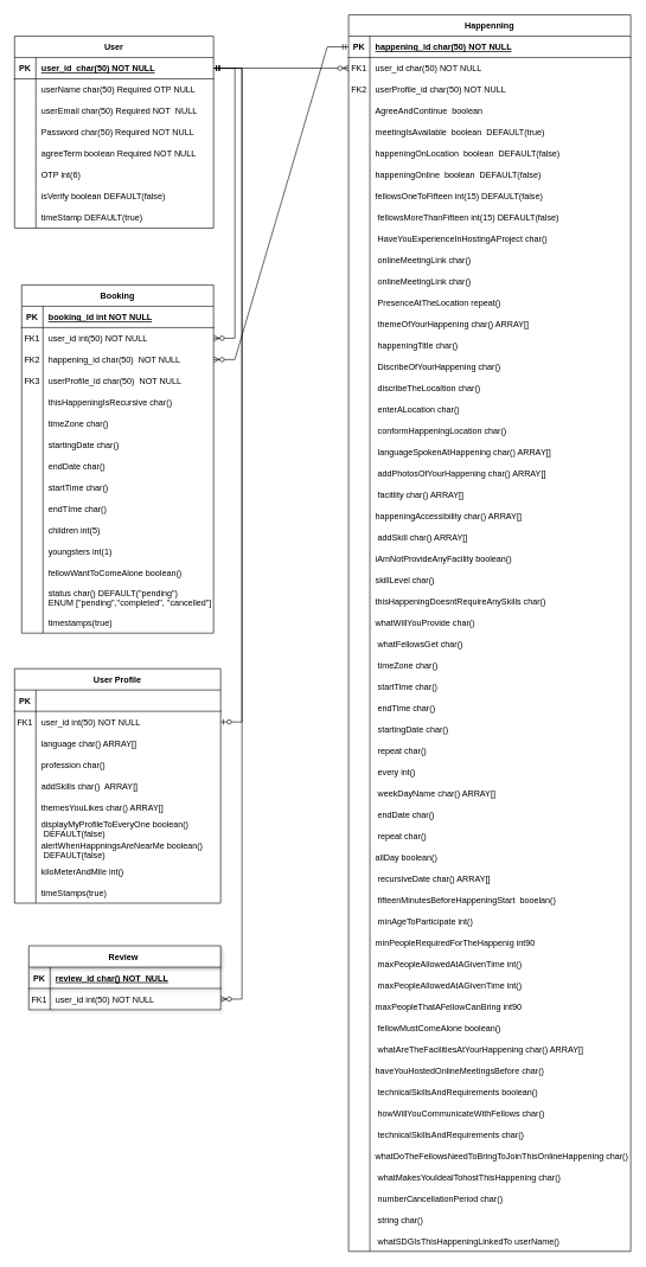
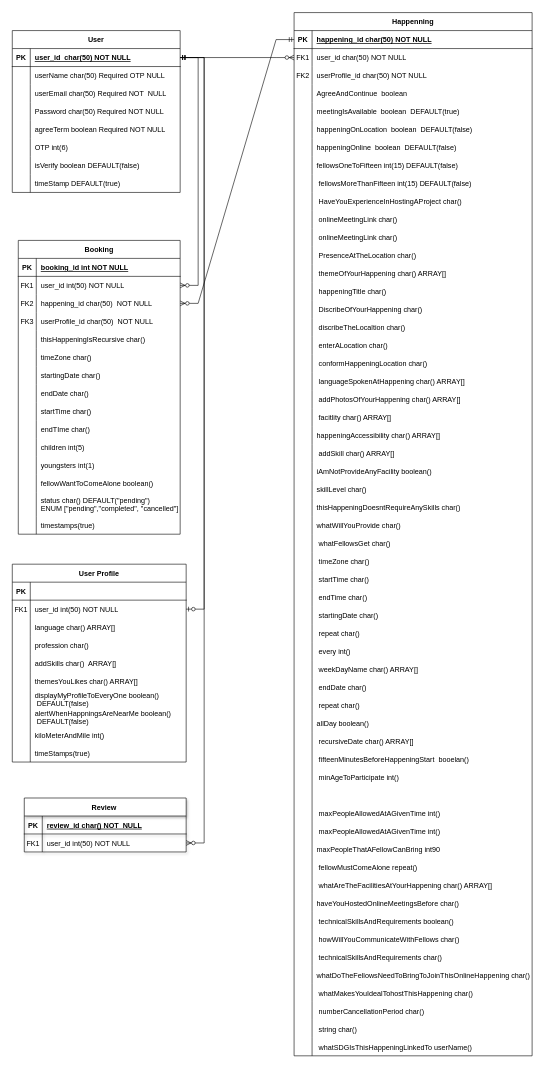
- <mxCell id="41" value=" PresenceAtTheLocation repeat()" style="shape=partialRectangle;overflow=hidden;connectable=0;fillColor=none;top=0;left=0;bottom=0;right=0;align=left;spacingLeft=6;" vertex="1" parent="39"><mxGeometry x="30" width="367" height="30" as="geometry"><mxRectangle width="367" height="30" as="alternateBounds" /></mxGeometry></mxCell>
+ <mxCell id="41" value=" PresenceAtTheLocation char()" style="shape=partialRectangle;overflow=hidden;connectable=0;fillColor=none;top=0;left=0;bottom=0;right=0;align=left;spacingLeft=6;" vertex="1" parent="39"><mxGeometry x="30" width="367" height="30" as="geometry"><mxRectangle width="367" height="30" as="alternateBounds" /></mxGeometry></mxCell>
- <mxCell id="131" value="minPeopleRequiredForTheHappenig int90" style="shape=partialRectangle;overflow=hidden;connectable=0;fillColor=none;top=0;left=0;bottom=0;right=0;align=left;spacingLeft=6;shadow=1;" vertex="1" parent="129"><mxGeometry x="30" width="367" height="30" as="geometry"><mxRectangle width="367" height="30" as="alternateBounds" /></mxGeometry></mxCell>
- <mxCell id="143" value=" fellowMustComeAlone boolean()" style="shape=partialRectangle;overflow=hidden;connectable=0;fillColor=none;top=0;left=0;bottom=0;right=0;align=left;spacingLeft=6;shadow=1;" vertex="1" parent="141"><mxGeometry x="30" width="367" height="30" as="geometry"><mxRectangle width="367" height="30" as="alternateBounds" /></mxGeometry></mxCell>
+ <mxCell id="143" value=" fellowMustComeAlone repeat()" style="shape=partialRectangle;overflow=hidden;connectable=0;fillColor=none;top=0;left=0;bottom=0;right=0;align=left;spacingLeft=6;shadow=1;" vertex="1" parent="141"><mxGeometry x="30" width="367" height="30" as="geometry"><mxRectangle width="367" height="30" as="alternateBounds" /></mxGeometry></mxCell>
